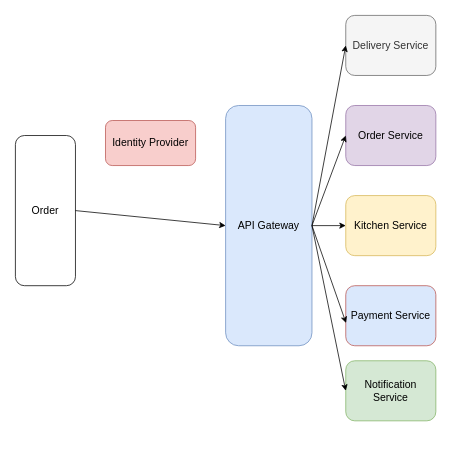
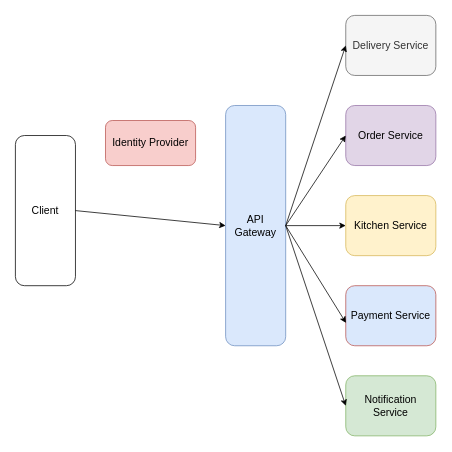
- <mxCell id="6" value="Order" style="rounded=1;whiteSpace=wrap;html=1;fontSize=14;" vertex="1" parent="1"><mxGeometry x="20" y="180" width="80" height="200" as="geometry" /></mxCell>
+ <mxCell id="6" value="Client" style="rounded=1;whiteSpace=wrap;html=1;fontSize=14;" vertex="1" parent="1"><mxGeometry x="20" y="180" width="80" height="200" as="geometry" /></mxCell>
- <mxCell id="5" value="API Gateway" style="rounded=1;whiteSpace=wrap;html=1;fillColor=#dae8fc;fontSize=14;strokeColor=#6c8ebf;" vertex="1" parent="1"><mxGeometry x="300" y="140" width="115" height="320" as="geometry" /></mxCell>
+ <mxCell id="5" value="API Gateway" style="rounded=1;whiteSpace=wrap;html=1;fillColor=#dae8fc;fontSize=14;strokeColor=#6c8ebf;" vertex="1" parent="1"><mxGeometry x="300" y="140" width="80" height="320" as="geometry" /></mxCell>
- <mxCell id="3" value="Notification Service" style="rounded=1;whiteSpace=wrap;html=1;fillColor=#d5e8d4;strokeColor=#82b366;fontSize=14;" vertex="1" parent="1"><mxGeometry x="460" y="480" width="120" height="80" as="geometry" /></mxCell>
+ <mxCell id="3" value="Notification Service" style="rounded=1;whiteSpace=wrap;html=1;fillColor=#d5e8d4;strokeColor=#82b366;fontSize=14;" vertex="1" parent="1"><mxGeometry x="460" y="500" width="120" height="80" as="geometry" /></mxCell>
